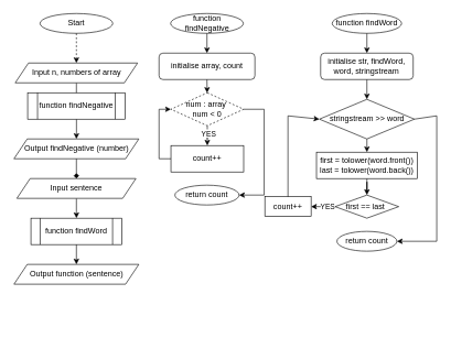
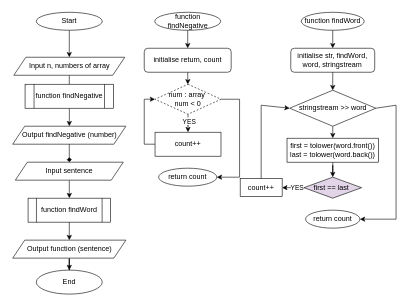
- <mxCell id="7" value="" style="endArrow=classic;html=1;rounded=0;exitX=0.5;exitY=1;exitDx=0;exitDy=0;entryX=0.5;entryY=0;entryDx=0;entryDy=0;dashed=1;" edge="1" parent="1" source="2" target="5"><mxGeometry width="50" height="50" relative="1" as="geometry"><mxPoint x="220" y="140" as="sourcePoint" /><mxPoint x="270" y="90" as="targetPoint" /></mxGeometry></mxCell>
+ <mxCell id="7" value="" style="endArrow=classic;html=1;rounded=0;exitX=0.5;exitY=1;exitDx=0;exitDy=0;entryX=0.5;entryY=0;entryDx=0;entryDy=0;" edge="1" parent="1" source="2" target="5"><mxGeometry width="50" height="50" relative="1" as="geometry"><mxPoint x="220" y="140" as="sourcePoint" /><mxPoint x="270" y="90" as="targetPoint" /></mxGeometry></mxCell>
- <mxCell id="9" value="initialise array, count" style="rounded=1;whiteSpace=wrap;html=1;" vertex="1" parent="1"><mxGeometry x="240" y="80" width="145" height="40" as="geometry" /></mxCell>
+ <mxCell id="9" value="initialise return, count" style="rounded=1;whiteSpace=wrap;html=1;" vertex="1" parent="1"><mxGeometry x="240" y="80" width="145" height="40" as="geometry" /></mxCell>
- <mxCell id="39" value="first == last&amp;nbsp;" style="rhombus;whiteSpace=wrap;html=1;" vertex="1" parent="1"><mxGeometry x="506.24" y="295" width="96.26" height="35" as="geometry" /></mxCell>
+ <mxCell id="39" value="first == last&amp;nbsp;" style="rhombus;whiteSpace=wrap;html=1;fillColor=#e1d5e7;" vertex="1" parent="1"><mxGeometry x="506.24" y="295" width="96.26" height="35" as="geometry" /></mxCell>
+ <mxCell id="31" value="" style="edgeStyle=orthogonalEdgeStyle;rounded=0;orthogonalLoop=1;jettySize=auto;html=1;" edge="1" parent="1" source="32" target="3"><mxGeometry relative="1" as="geometry" /></mxCell>
+ <mxCell id="3" value="End" style="ellipse;whiteSpace=wrap;html=1;" vertex="1" parent="1"><mxGeometry x="60" y="450" width="110" height="40" as="geometry" /></mxCell>
